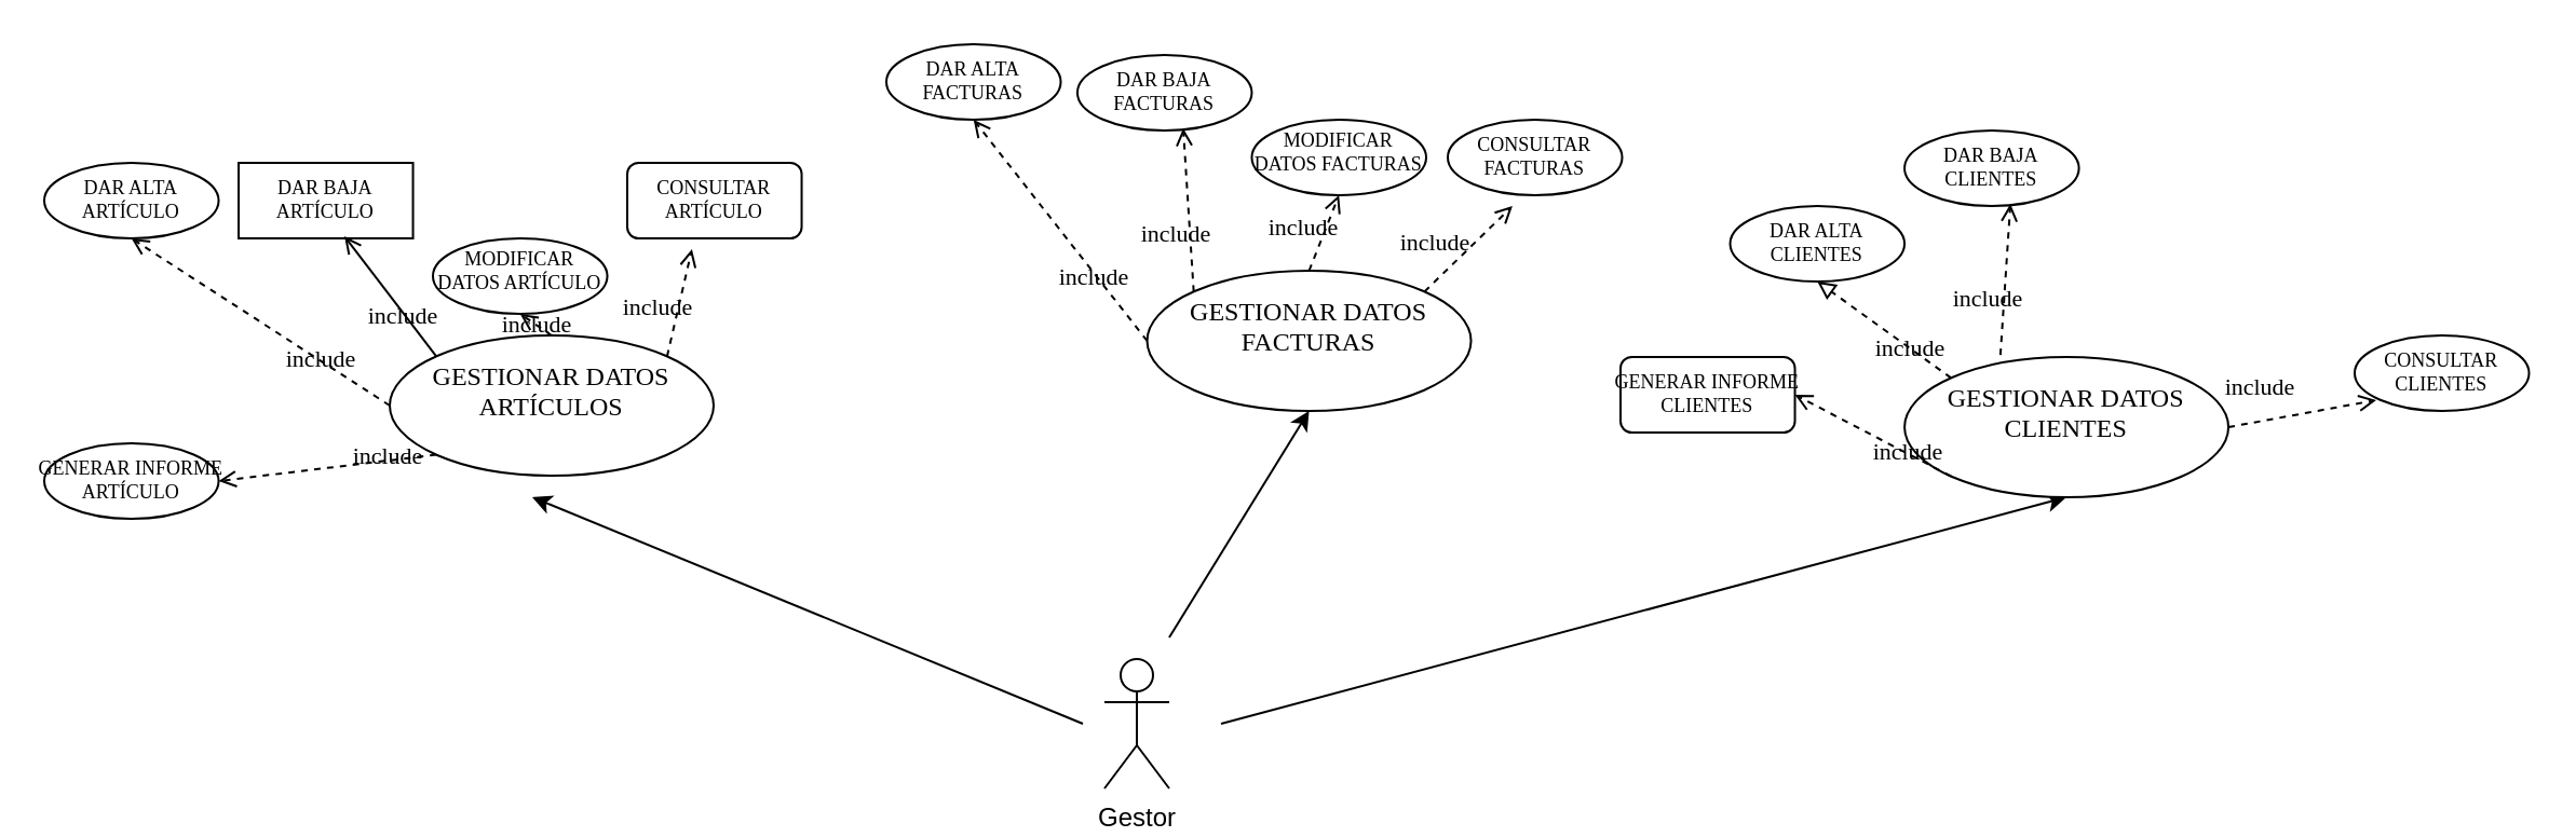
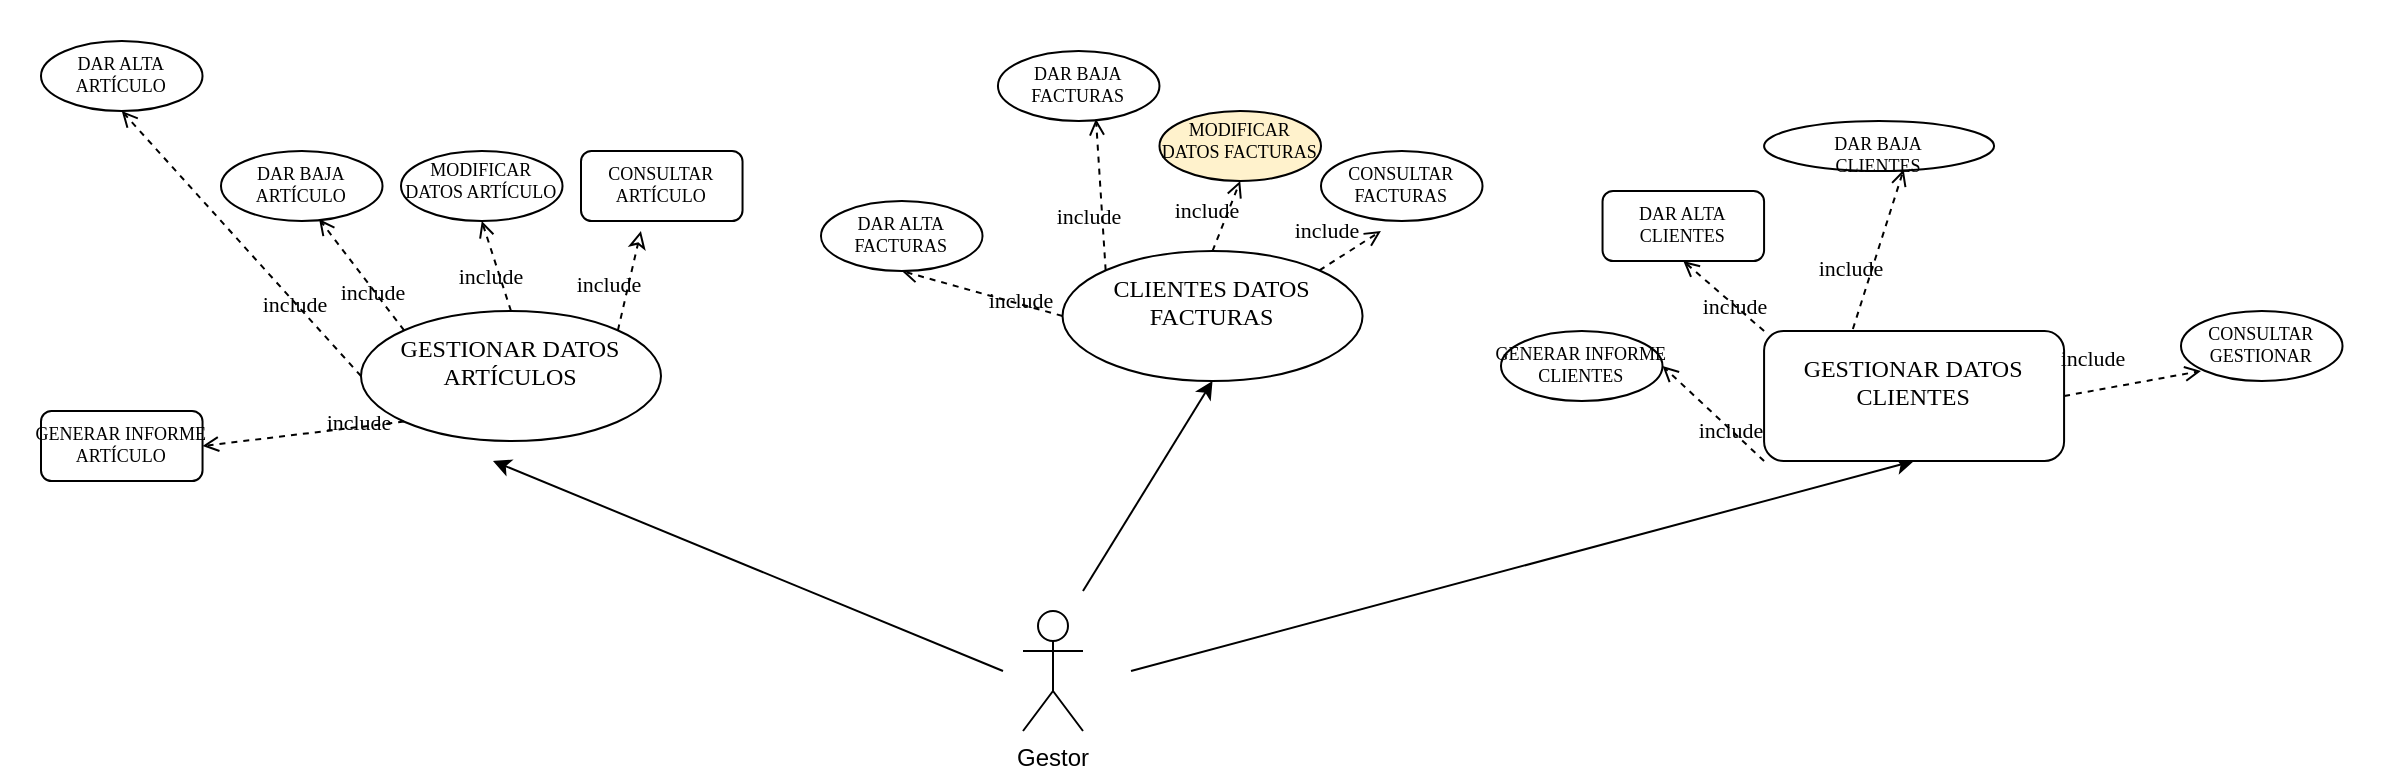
- <mxCell id="19" value="DAR ALTA&#10;FACTURAS&#10;&#10;" style="ellipse;fontFamily=Verdana;fontSize=9;align=center;verticalAlign=top;labelPosition=center;verticalLabelPosition=middle;" parent="1" vertex="1"><mxGeometry x="410" y="20" width="80.77" height="35" as="geometry" /></mxCell>
+ <mxCell id="19" value="DAR ALTA&#10;FACTURAS&#10;&#10;" style="ellipse;fontFamily=Verdana;fontSize=9;align=center;verticalAlign=top;labelPosition=center;verticalLabelPosition=middle;" parent="1" vertex="1"><mxGeometry x="410" y="100" width="80.77" height="35" as="geometry" /></mxCell>
- <mxCell id="21" value="MODIFICAR &#10;DATOS FACTURAS&#10;&#10;" style="ellipse;fontFamily=Verdana;fontSize=9;align=center;verticalAlign=top;labelPosition=center;verticalLabelPosition=middle;spacing=0;" parent="1" vertex="1"><mxGeometry x="579.23" y="55" width="80.77" height="35" as="geometry" /></mxCell>
+ <mxCell id="21" value="MODIFICAR &#10;DATOS FACTURAS&#10;&#10;" style="ellipse;fontFamily=Verdana;fontSize=9;align=center;verticalAlign=top;labelPosition=center;verticalLabelPosition=middle;spacing=0;fillColor=#fff2cc;" parent="1" vertex="1"><mxGeometry x="579.23" y="55" width="80.77" height="35" as="geometry" /></mxCell>
- <mxCell id="22" value="CONSULTAR&#10;FACTURAS&#10;&#10;" style="ellipse;fontFamily=Verdana;fontSize=9;align=center;verticalAlign=top;labelPosition=center;verticalLabelPosition=middle;" parent="1" vertex="1"><mxGeometry x="670" y="55" width="80.77" height="35" as="geometry" /></mxCell>
+ <mxCell id="22" value="CONSULTAR&#10;FACTURAS&#10;&#10;" style="ellipse;fontFamily=Verdana;fontSize=9;align=center;verticalAlign=top;labelPosition=center;verticalLabelPosition=middle;" parent="1" vertex="1"><mxGeometry x="660" y="75" width="80.77" height="35" as="geometry" /></mxCell>
- <mxCell id="29" value="DAR BAJA&#10;CLIENTES&#10;&#10;" style="ellipse;fontFamily=Verdana;fontSize=9;align=center;verticalAlign=top;labelPosition=center;verticalLabelPosition=middle;" parent="1" vertex="1"><mxGeometry x="881.54" y="60" width="80.77" height="35" as="geometry" /></mxCell>
+ <mxCell id="29" value="DAR BAJA&#10;CLIENTES&#10;&#10;" style="ellipse;fontFamily=Verdana;fontSize=9;align=center;verticalAlign=top;labelPosition=center;verticalLabelPosition=middle;" parent="1" vertex="1"><mxGeometry x="881.54" y="60" width="115" height="25" as="geometry" /></mxCell>
- <mxCell id="8" value="DAR ALTA&#10;ARTÍCULO&#10;&#10;" style="ellipse;fontFamily=Verdana;fontSize=9;align=center;verticalAlign=top;labelPosition=center;verticalLabelPosition=middle;" parent="1" vertex="1"><mxGeometry x="20" y="75" width="80.77" height="35" as="geometry" /></mxCell>
+ <mxCell id="8" value="DAR ALTA&#10;ARTÍCULO&#10;&#10;" style="ellipse;fontFamily=Verdana;fontSize=9;align=center;verticalAlign=top;labelPosition=center;verticalLabelPosition=middle;" parent="1" vertex="1"><mxGeometry x="20" y="20" width="80.77" height="35" as="geometry" /></mxCell>
- <mxCell id="9" value="DAR BAJA&#10;ARTÍCULO&#10;&#10;" style="fontFamily=Verdana;fontSize=9;align=center;verticalAlign=top;labelPosition=center;verticalLabelPosition=middle;rounded=0;" parent="1" vertex="1"><mxGeometry x="110" y="75" width="80.77" height="35" as="geometry" /></mxCell>
+ <mxCell id="9" value="DAR BAJA&#10;ARTÍCULO&#10;&#10;" style="ellipse;fontFamily=Verdana;fontSize=9;align=center;verticalAlign=top;labelPosition=center;verticalLabelPosition=middle;" parent="1" vertex="1"><mxGeometry x="110" y="75" width="80.77" height="35" as="geometry" /></mxCell>
- <mxCell id="28" value="DAR ALTA&#10;CLIENTES&#10;&#10;" style="ellipse;fontFamily=Verdana;fontSize=9;align=center;verticalAlign=top;labelPosition=center;verticalLabelPosition=middle;" parent="1" vertex="1"><mxGeometry x="800.77" y="95" width="80.77" height="35" as="geometry" /></mxCell>
+ <mxCell id="28" value="DAR ALTA&#10;CLIENTES&#10;&#10;" style="fontFamily=Verdana;fontSize=9;align=center;verticalAlign=top;labelPosition=center;verticalLabelPosition=middle;rounded=1;" parent="1" vertex="1"><mxGeometry x="800.77" y="95" width="80.77" height="35" as="geometry" /></mxCell>
- <mxCell id="16" value="include" style="html=1;verticalAlign=bottom;labelBackgroundColor=none;endArrow=open;endFill=0;dashed=1;rounded=0;fontFamily=Verdana;exitX=1;exitY=0;exitDx=0;exitDy=0;entryX=0.371;entryY=1.143;entryDx=0;entryDy=0;entryPerimeter=0;" parent="1" source="4" target="11" edge="1"><mxGeometry x="-0.529" y="7" width="160" relative="1" as="geometry"><mxPoint x="232" y="240" as="sourcePoint" /><mxPoint x="131" y="253" as="targetPoint" /><mxPoint as="offset" /></mxGeometry></mxCell>
+ <mxCell id="16" value="include" style="html=1;verticalAlign=bottom;labelBackgroundColor=none;endArrow=classic;endFill=0;dashed=1;rounded=0;fontFamily=Verdana;exitX=1;exitY=0;exitDx=0;exitDy=0;entryX=0.371;entryY=1.143;entryDx=0;entryDy=0;entryPerimeter=0;" parent="1" source="4" target="11" edge="1"><mxGeometry x="-0.529" y="7" width="160" relative="1" as="geometry"><mxPoint x="232" y="240" as="sourcePoint" /><mxPoint x="131" y="253" as="targetPoint" /><mxPoint as="offset" /></mxGeometry></mxCell>
- <mxCell id="10" value="MODIFICAR &#10;DATOS ARTÍCULO&#10;&#10;" style="ellipse;fontFamily=Verdana;fontSize=9;align=center;verticalAlign=top;labelPosition=center;verticalLabelPosition=middle;spacing=0;" parent="1" vertex="1"><mxGeometry x="200" y="110" width="80.77" height="35" as="geometry" /></mxCell>
+ <mxCell id="10" value="MODIFICAR &#10;DATOS ARTÍCULO&#10;&#10;" style="ellipse;fontFamily=Verdana;fontSize=9;align=center;verticalAlign=top;labelPosition=center;verticalLabelPosition=middle;spacing=0;" parent="1" vertex="1"><mxGeometry x="200" y="75" width="80.77" height="35" as="geometry" /></mxCell>
- <mxCell id="14" value="include" style="html=1;verticalAlign=bottom;labelBackgroundColor=none;endArrow=open;endFill=0;dashed=0;rounded=0;fontFamily=Verdana;exitX=0;exitY=0;exitDx=0;exitDy=0;entryX=0.607;entryY=0.971;entryDx=0;entryDy=0;entryPerimeter=0;" parent="1" source="4" target="9" edge="1"><mxGeometry x="-0.529" y="7" width="160" relative="1" as="geometry"><mxPoint x="212" y="220" as="sourcePoint" /><mxPoint x="111" y="233" as="targetPoint" /><mxPoint as="offset" /></mxGeometry></mxCell>
+ <mxCell id="14" value="include" style="html=1;verticalAlign=bottom;labelBackgroundColor=none;endArrow=open;endFill=0;dashed=1;rounded=0;fontFamily=Verdana;exitX=0;exitY=0;exitDx=0;exitDy=0;entryX=0.607;entryY=0.971;entryDx=0;entryDy=0;entryPerimeter=0;" parent="1" source="4" target="9" edge="1"><mxGeometry x="-0.529" y="7" width="160" relative="1" as="geometry"><mxPoint x="212" y="220" as="sourcePoint" /><mxPoint x="111" y="233" as="targetPoint" /><mxPoint as="offset" /></mxGeometry></mxCell>
- <mxCell id="17" value="GESTIONAR DATOS&#10;FACTURAS&#10;" style="ellipse;fontFamily=Verdana;" parent="1" vertex="1"><mxGeometry x="530.77" y="125" width="150" height="65" as="geometry" /></mxCell>
+ <mxCell id="17" value="CLIENTES DATOS&#10;FACTURAS&#10;" style="ellipse;fontFamily=Verdana;" parent="1" vertex="1"><mxGeometry x="530.77" y="125" width="150" height="65" as="geometry" /></mxCell>
- <mxCell id="27" value="include" style="html=1;verticalAlign=bottom;labelBackgroundColor=none;endArrow=block;endFill=0;dashed=1;rounded=0;fontFamily=Verdana;exitX=0;exitY=0;exitDx=0;exitDy=0;entryX=0.5;entryY=1;entryDx=0;entryDy=0;" parent="1" source="26" target="28" edge="1"><mxGeometry x="-0.529" y="7" width="160" relative="1" as="geometry"><mxPoint x="921.54" y="191" as="sourcePoint" /><mxPoint x="861.54" y="125" as="targetPoint" /><mxPoint as="offset" /></mxGeometry></mxCell>
+ <mxCell id="27" value="include" style="html=1;verticalAlign=bottom;labelBackgroundColor=none;endArrow=open;endFill=0;dashed=1;rounded=0;fontFamily=Verdana;exitX=0;exitY=0;exitDx=0;exitDy=0;entryX=0.5;entryY=1;entryDx=0;entryDy=0;" parent="1" source="26" target="28" edge="1"><mxGeometry x="-0.529" y="7" width="160" relative="1" as="geometry"><mxPoint x="921.54" y="191" as="sourcePoint" /><mxPoint x="861.54" y="125" as="targetPoint" /><mxPoint as="offset" /></mxGeometry></mxCell>
- <mxCell id="30" value="CONSULTAR&#10;CLIENTES&#10;&#10;" style="ellipse;fontFamily=Verdana;fontSize=9;align=center;verticalAlign=top;labelPosition=center;verticalLabelPosition=middle;" parent="1" vertex="1"><mxGeometry x="1090" y="155" width="80.77" height="35" as="geometry" /></mxCell>
+ <mxCell id="30" value="CONSULTAR&#10;GESTIONAR&#10;&#10;" style="ellipse;fontFamily=Verdana;fontSize=9;align=center;verticalAlign=top;labelPosition=center;verticalLabelPosition=middle;" parent="1" vertex="1"><mxGeometry x="1090" y="155" width="80.77" height="35" as="geometry" /></mxCell>
- <mxCell id="31" value="GENERAR INFORME&#10;CLIENTES&#10;&#10;&#10;" style="fontFamily=Verdana;fontSize=9;align=center;verticalAlign=top;labelPosition=center;verticalLabelPosition=middle;rounded=1;" parent="1" vertex="1"><mxGeometry x="750" y="165" width="80.77" height="35" as="geometry" /></mxCell>
+ <mxCell id="31" value="GENERAR INFORME&#10;CLIENTES&#10;&#10;&#10;" style="ellipse;fontFamily=Verdana;fontSize=9;align=center;verticalAlign=top;labelPosition=center;verticalLabelPosition=middle;" parent="1" vertex="1"><mxGeometry x="750" y="165" width="80.77" height="35" as="geometry" /></mxCell>
- <mxCell id="26" value="GESTIONAR DATOS&#10;CLIENTES&#10;" style="ellipse;fontFamily=Verdana;" parent="1" vertex="1"><mxGeometry x="881.54" y="165" width="150" height="65" as="geometry" /></mxCell>
+ <mxCell id="26" value="GESTIONAR DATOS&#10;CLIENTES&#10;" style="fontFamily=Verdana;rounded=1;" parent="1" vertex="1"><mxGeometry x="881.54" y="165" width="150" height="65" as="geometry" /></mxCell>
- <mxCell id="12" value="GENERAR INFORME&#10;ARTÍCULO&#10;&#10;" style="ellipse;fontFamily=Verdana;fontSize=9;align=center;verticalAlign=top;labelPosition=center;verticalLabelPosition=middle;" parent="1" vertex="1"><mxGeometry x="20" y="205" width="80.77" height="35" as="geometry" /></mxCell>
+ <mxCell id="12" value="GENERAR INFORME&#10;ARTÍCULO&#10;&#10;" style="fontFamily=Verdana;fontSize=9;align=center;verticalAlign=top;labelPosition=center;verticalLabelPosition=middle;rounded=1;" parent="1" vertex="1"><mxGeometry x="20" y="205" width="80.77" height="35" as="geometry" /></mxCell>
